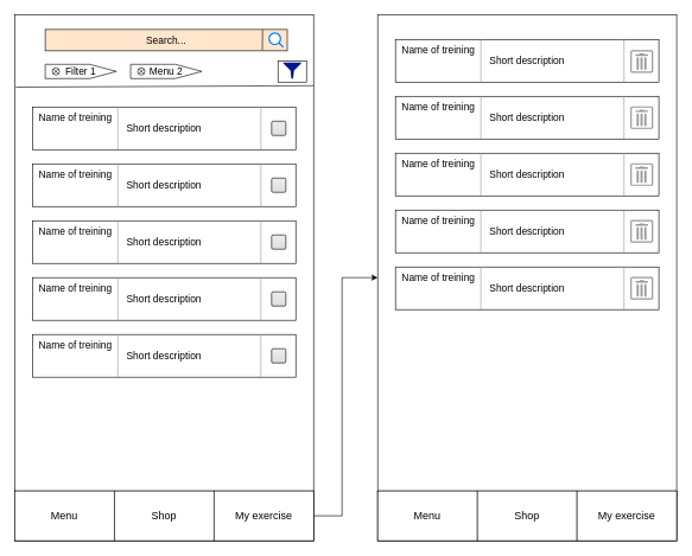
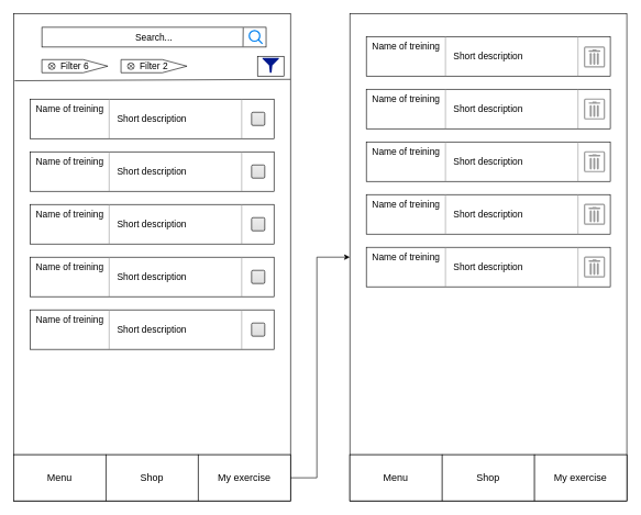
- <mxCell id="4" value="&lt;font style=&quot;font-size: 14px;&quot;&gt;Search...&lt;/font&gt;" style="rounded=0;whiteSpace=wrap;html=1;fillColor=#ffe6cc;" vertex="1" parent="1"><mxGeometry x="63" y="41" width="340" height="30" as="geometry" /></mxCell>
+ <mxCell id="4" value="&lt;font style=&quot;font-size: 14px;&quot;&gt;Search...&lt;/font&gt;" style="rounded=0;whiteSpace=wrap;html=1;" vertex="1" parent="1"><mxGeometry x="63" y="41" width="340" height="30" as="geometry" /></mxCell>
- <mxCell id="6" value="Filter 1" style="shape=offPageConnector;whiteSpace=wrap;html=1;fontSize=14;flipV=0;flipH=1;direction=south;" vertex="1" parent="1"><mxGeometry x="63" y="90" width="100" height="20" as="geometry" /></mxCell>
+ <mxCell id="6" value="Filter 6" style="shape=offPageConnector;whiteSpace=wrap;html=1;fontSize=14;flipV=0;flipH=1;direction=south;" vertex="1" parent="1"><mxGeometry x="63" y="90" width="100" height="20" as="geometry" /></mxCell>
- <mxCell id="7" value="Menu 2" style="shape=offPageConnector;whiteSpace=wrap;html=1;fontSize=14;flipV=0;flipH=1;direction=south;" vertex="1" parent="1"><mxGeometry x="183" y="90" width="100" height="20" as="geometry" /></mxCell>
+ <mxCell id="7" value="Filter 2" style="shape=offPageConnector;whiteSpace=wrap;html=1;fontSize=14;flipV=0;flipH=1;direction=south;" vertex="1" parent="1"><mxGeometry x="183" y="90" width="100" height="20" as="geometry" /></mxCell>
